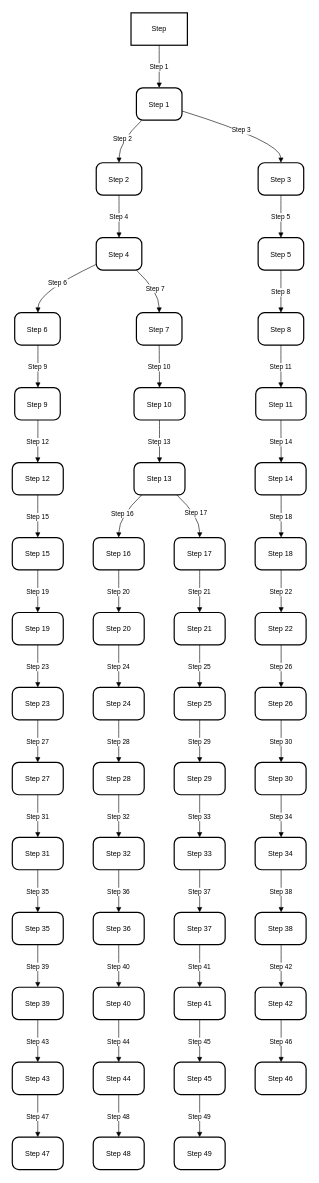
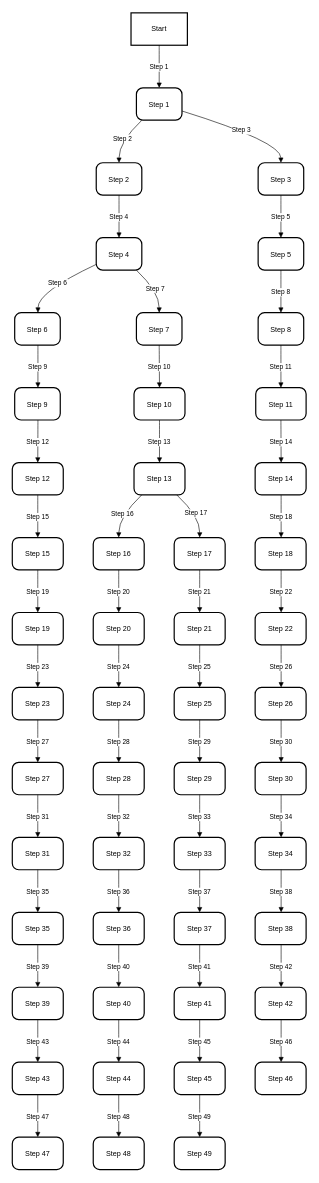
- <mxCell id="2" value="Step" style="whiteSpace=wrap;strokeWidth=2;" vertex="1" parent="1"><mxGeometry x="218" y="20" width="94" height="54" as="geometry" /></mxCell>
+ <mxCell id="2" value="Start" style="whiteSpace=wrap;strokeWidth=2;" vertex="1" parent="1"><mxGeometry x="218" y="20" width="94" height="54" as="geometry" /></mxCell>
